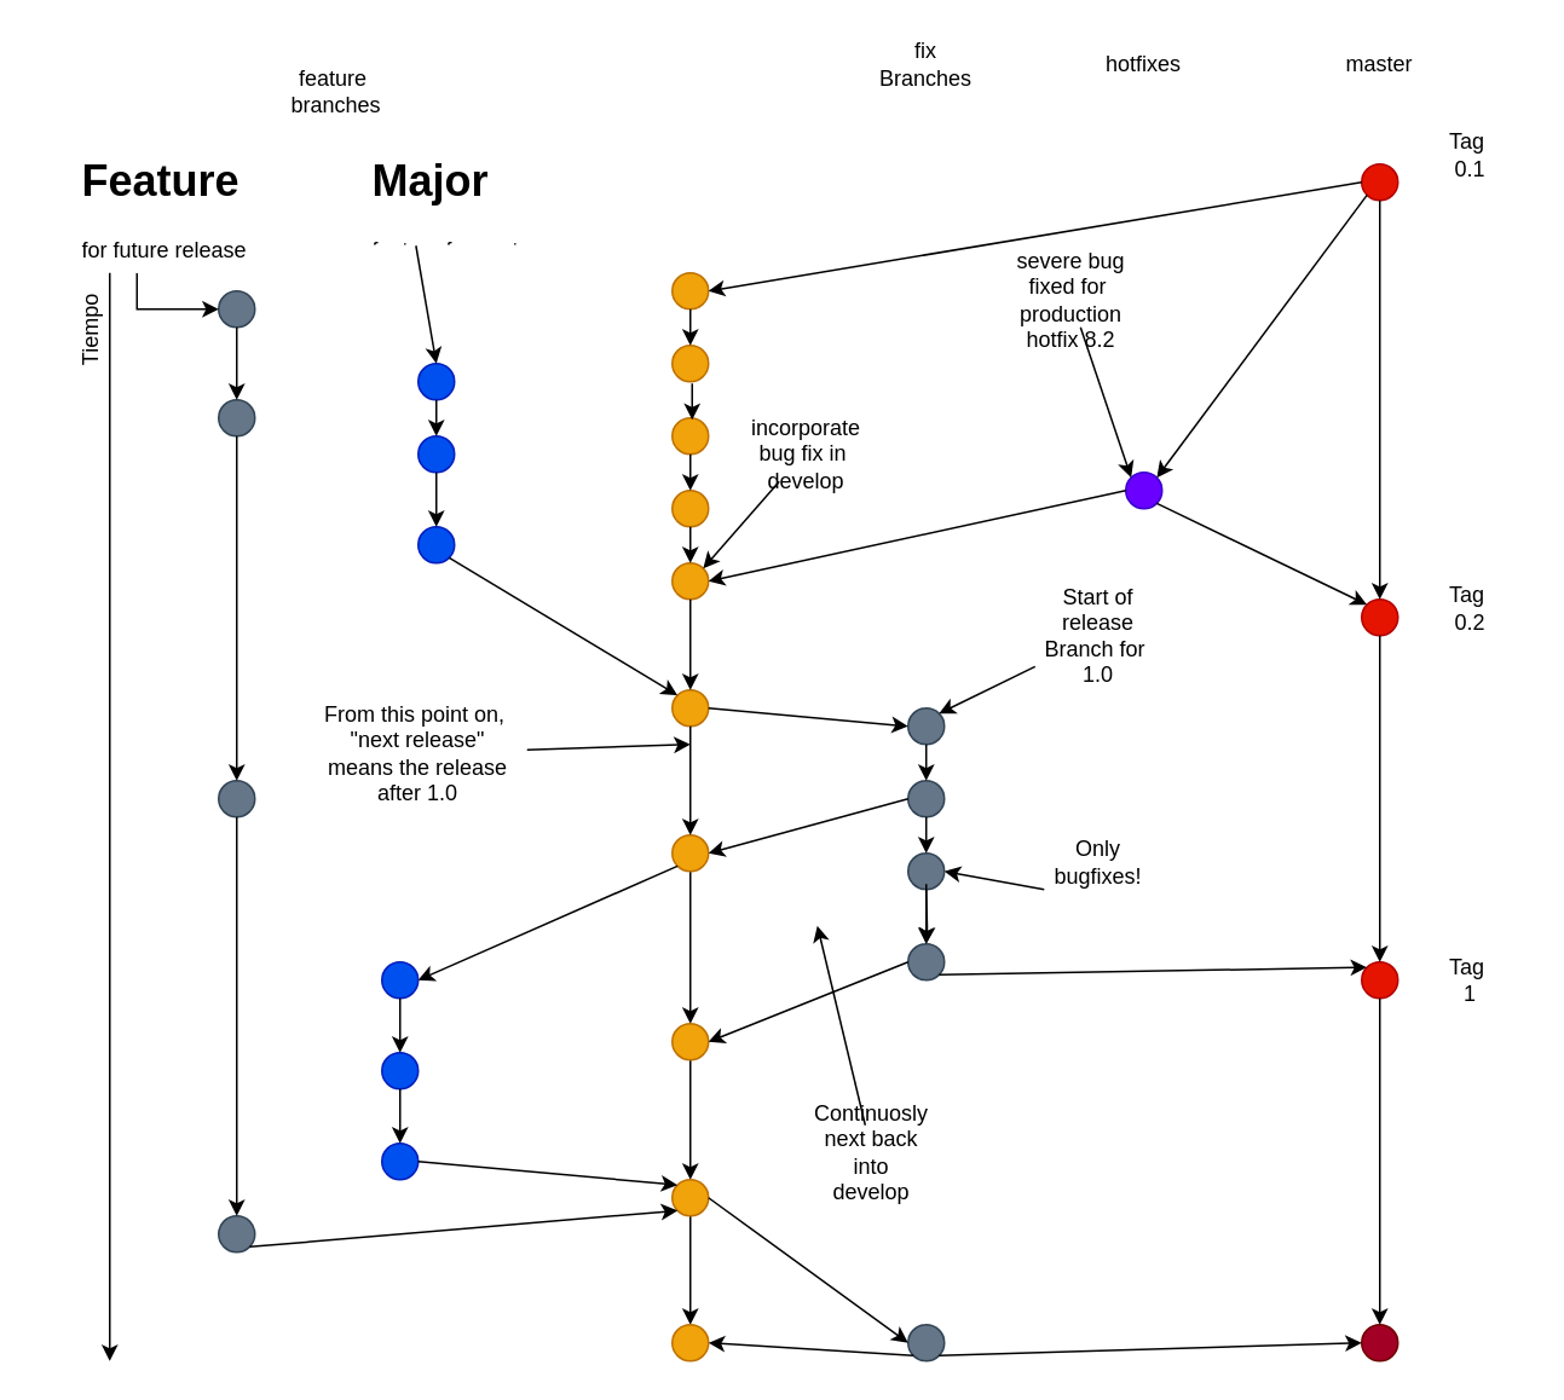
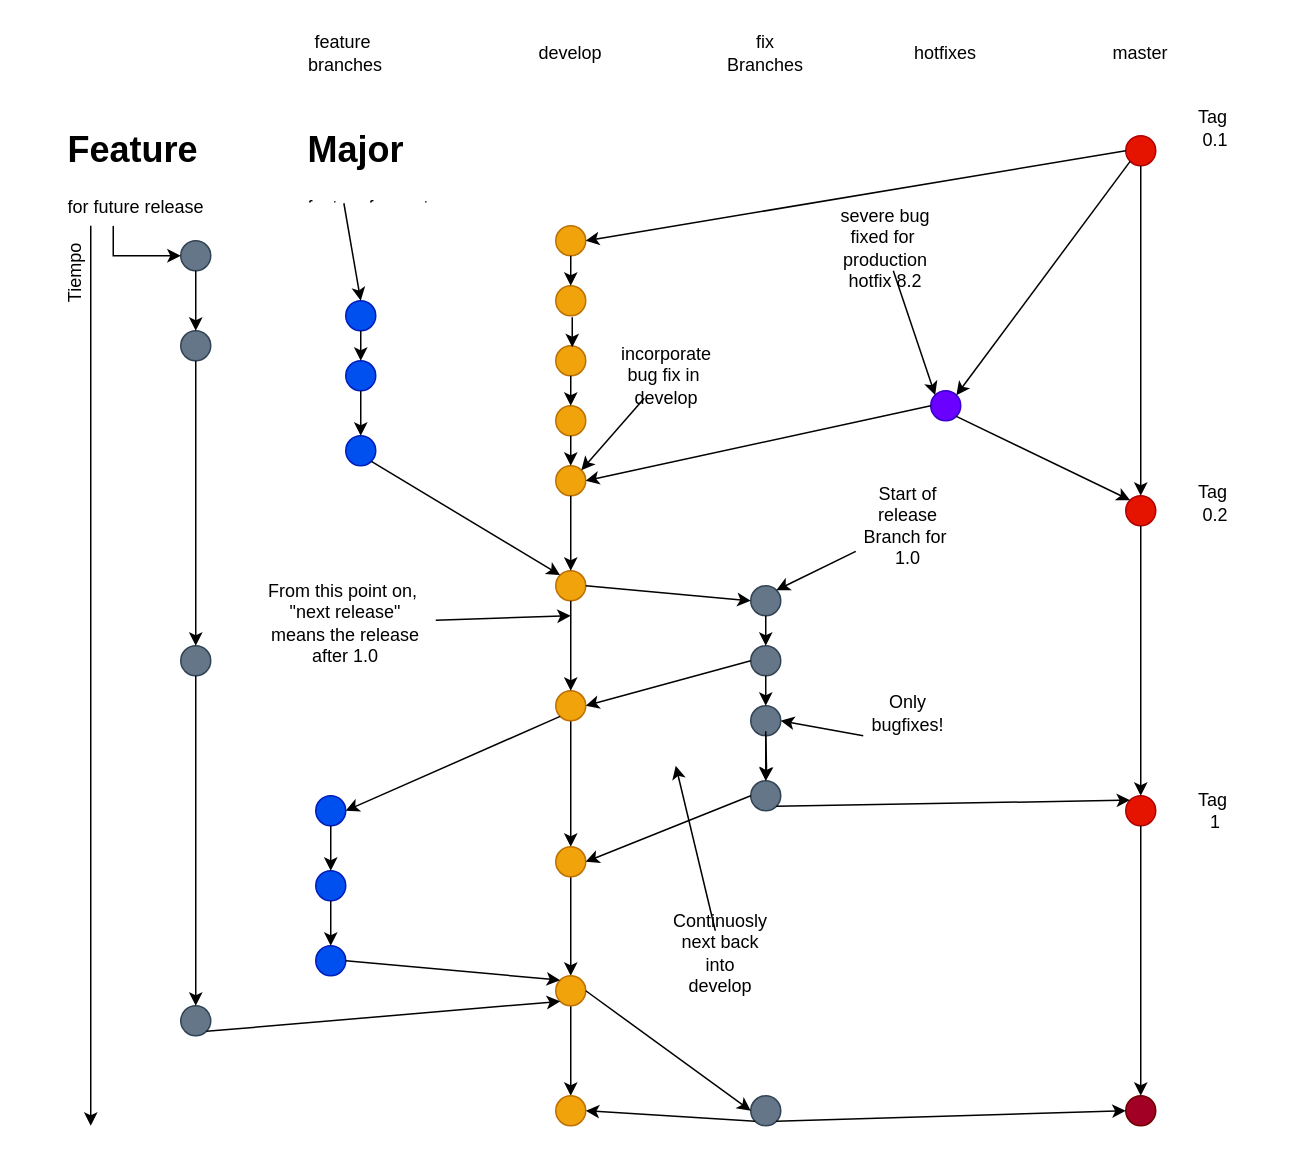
+ <mxCell id="19" value="develop" style="text;html=1;strokeColor=none;fillColor=none;align=center;verticalAlign=middle;whiteSpace=wrap;rounded=0;" vertex="1" parent="1"><mxGeometry x="350" y="20" width="60" height="30" as="geometry" /></mxCell>
- <mxCell id="18" value="feature&amp;nbsp;&lt;br&gt;branches" style="text;html=1;strokeColor=none;fillColor=none;align=center;verticalAlign=middle;whiteSpace=wrap;rounded=0;" vertex="1" parent="1"><mxGeometry x="155" y="35" width="60" height="30" as="geometry" /></mxCell>
+ <mxCell id="18" value="feature&amp;nbsp;&lt;br&gt;branches" style="text;html=1;strokeColor=none;fillColor=none;align=center;verticalAlign=middle;whiteSpace=wrap;rounded=0;" vertex="1" parent="1"><mxGeometry x="200" y="20" width="60" height="30" as="geometry" /></mxCell>
